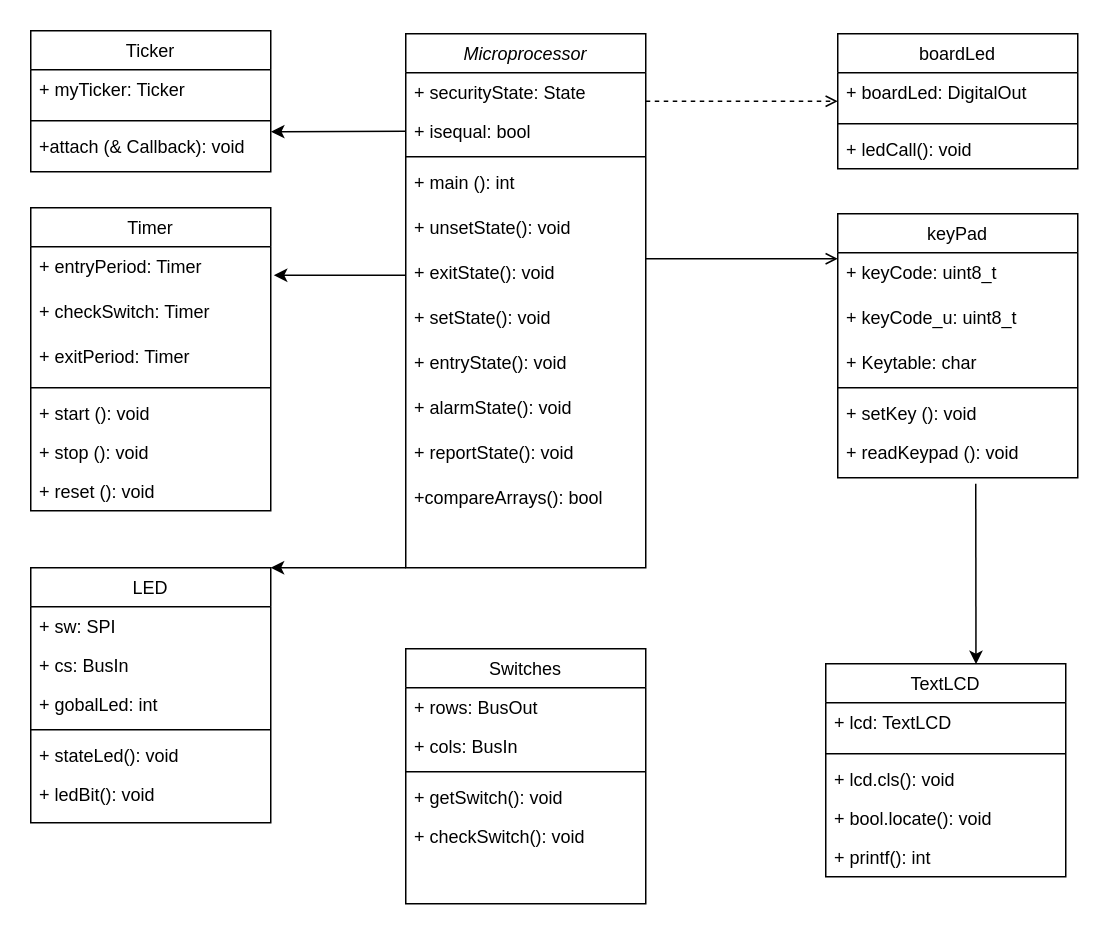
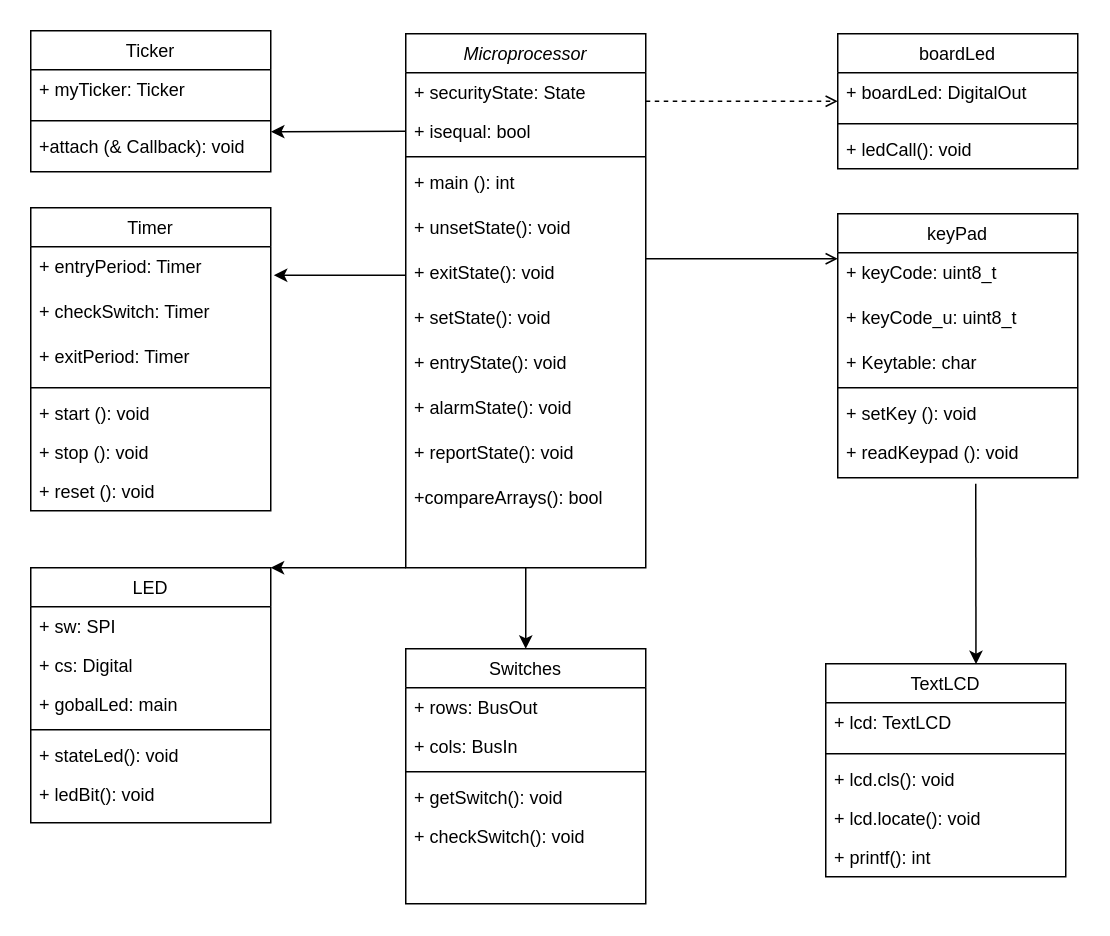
+ <mxCell id="59" value="" style="endArrow=classic;html=1;rounded=0;exitX=0.5;exitY=1;exitDx=0;exitDy=0;entryX=0.5;entryY=0;entryDx=0;entryDy=0;" parent="1" source="2" target="14" edge="1"><mxGeometry width="50" height="50" relative="1" as="geometry"><mxPoint x="390" y="342" as="sourcePoint" /><mxPoint x="440" y="292" as="targetPoint" /></mxGeometry></mxCell>
- <mxCell id="53" value="+ cs: BusIn" style="text;align=left;verticalAlign=top;spacingLeft=4;spacingRight=4;overflow=hidden;rotatable=0;points=[[0,0.5],[1,0.5]];portConstraint=eastwest;rounded=0;shadow=0;html=0;" parent="51" vertex="1"><mxGeometry y="52" width="160" height="26" as="geometry" /></mxCell>
+ <mxCell id="53" value="+ cs: Digital" style="text;align=left;verticalAlign=top;spacingLeft=4;spacingRight=4;overflow=hidden;rotatable=0;points=[[0,0.5],[1,0.5]];portConstraint=eastwest;rounded=0;shadow=0;html=0;" parent="51" vertex="1"><mxGeometry y="52" width="160" height="26" as="geometry" /></mxCell>
- <mxCell id="54" value="+ gobalLed: int" style="text;align=left;verticalAlign=top;spacingLeft=4;spacingRight=4;overflow=hidden;rotatable=0;points=[[0,0.5],[1,0.5]];portConstraint=eastwest;rounded=0;shadow=0;html=0;" parent="51" vertex="1"><mxGeometry y="78" width="160" height="26" as="geometry" /></mxCell>
+ <mxCell id="54" value="+ gobalLed: main" style="text;align=left;verticalAlign=top;spacingLeft=4;spacingRight=4;overflow=hidden;rotatable=0;points=[[0,0.5],[1,0.5]];portConstraint=eastwest;rounded=0;shadow=0;html=0;" parent="51" vertex="1"><mxGeometry y="78" width="160" height="26" as="geometry" /></mxCell>
- <mxCell id="37" value="+ bool.locate(): void" style="text;align=left;verticalAlign=top;spacingLeft=4;spacingRight=4;overflow=hidden;rotatable=0;points=[[0,0.5],[1,0.5]];portConstraint=eastwest;" parent="33" vertex="1"><mxGeometry y="90" width="160" height="26" as="geometry" /></mxCell>
+ <mxCell id="37" value="+ lcd.locate(): void" style="text;align=left;verticalAlign=top;spacingLeft=4;spacingRight=4;overflow=hidden;rotatable=0;points=[[0,0.5],[1,0.5]];portConstraint=eastwest;" parent="33" vertex="1"><mxGeometry y="90" width="160" height="26" as="geometry" /></mxCell>
